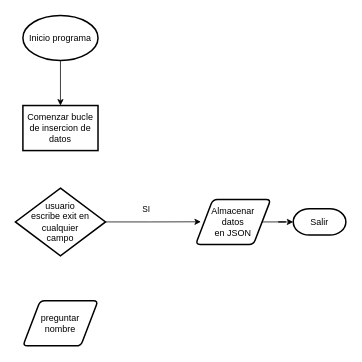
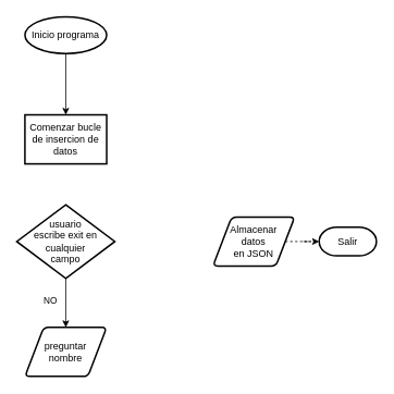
- <mxCell id="3" value="Inicio programa" style="strokeWidth=2;html=1;shape=mxgraph.flowchart.start_1;whiteSpace=wrap;" parent="1" vertex="1"><mxGeometry x="30" y="20" width="100" height="60" as="geometry" /></mxCell>
+ <mxCell id="3" value="Inicio programa" style="strokeWidth=2;html=1;shape=mxgraph.flowchart.start_1;whiteSpace=wrap;" parent="1" vertex="1"><mxGeometry x="30" y="20" width="100" height="45" as="geometry" /></mxCell>
- <mxCell id="12" style="edgeStyle=orthogonalEdgeStyle;rounded=0;orthogonalLoop=1;jettySize=auto;html=1;entryX=0.07;entryY=0.497;entryDx=0;entryDy=0;entryPerimeter=0;" edge="1" parent="1" source="8" target="10"><mxGeometry relative="1" as="geometry" /></mxCell>
- <mxCell id="13" value="SI" style="edgeLabel;html=1;align=center;verticalAlign=middle;resizable=0;points=[];" vertex="1" connectable="0" parent="12"><mxGeometry x="-0.103" y="-1" relative="1" as="geometry"><mxPoint x="-4" y="-19" as="offset" /></mxGeometry></mxCell>
- <mxCell id="9" style="edgeStyle=orthogonalEdgeStyle;rounded=0;orthogonalLoop=1;jettySize=auto;html=1;" edge="1" parent="1" source="10" target="11"><mxGeometry relative="1" as="geometry" /></mxCell>
+ <mxCell id="9" style="edgeStyle=orthogonalEdgeStyle;rounded=0;orthogonalLoop=1;jettySize=auto;html=1;dashed=1;" edge="1" parent="1" source="10" target="11"><mxGeometry relative="1" as="geometry" /></mxCell>
+ <mxCell id="6" style="edgeStyle=orthogonalEdgeStyle;rounded=0;orthogonalLoop=1;jettySize=auto;html=1;entryX=0.5;entryY=0;entryDx=0;entryDy=0;" edge="1" parent="1" source="8" target="5"><mxGeometry relative="1" as="geometry" /></mxCell>
+ <mxCell id="7" value="NO" style="edgeLabel;html=1;align=center;verticalAlign=middle;resizable=0;points=[];" vertex="1" connectable="0" parent="6"><mxGeometry x="-0.131" y="1" relative="1" as="geometry"><mxPoint x="-21" as="offset" /></mxGeometry></mxCell>
